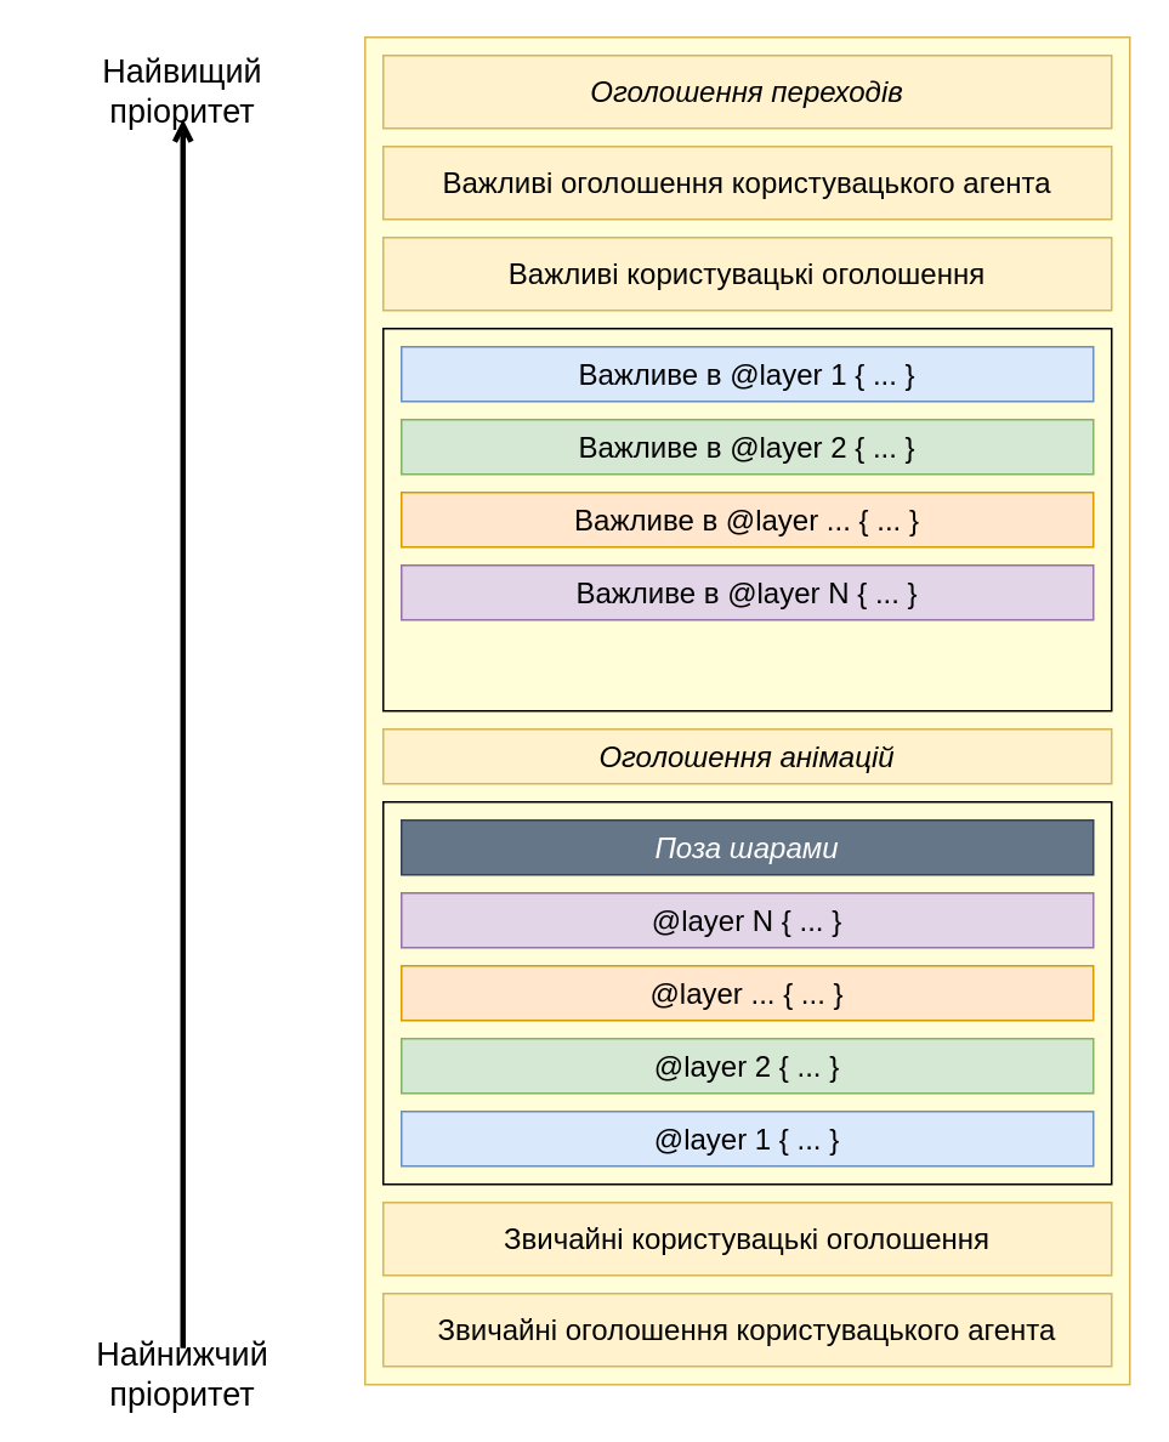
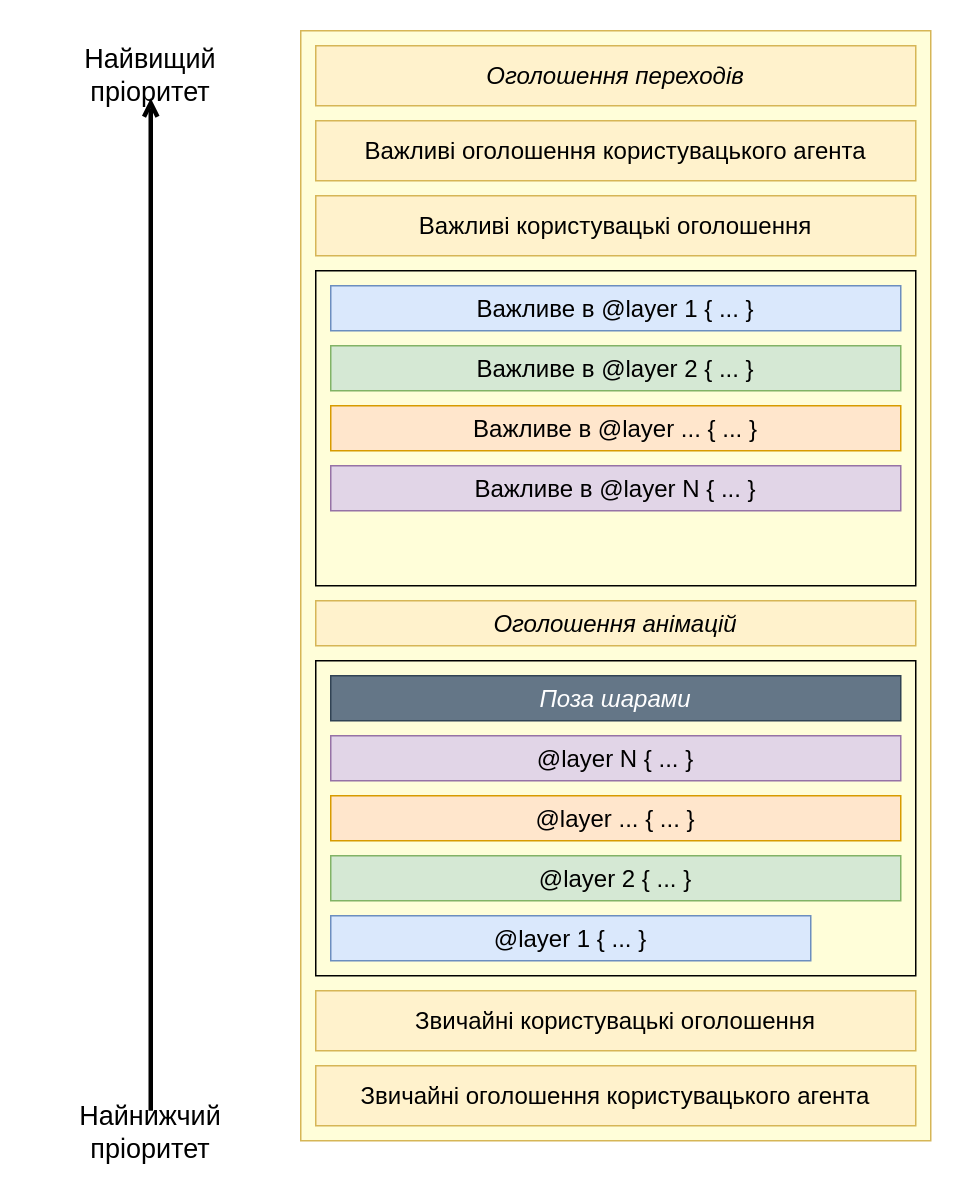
- <mxCell id="16" value="&lt;font face=&quot;sans-serif&quot;&gt;@layer 1 { ... }&lt;br&gt;&lt;/font&gt;" style="text;html=1;align=center;verticalAlign=middle;whiteSpace=wrap;rounded=1;fontFamily=Monospace;labelBackgroundColor=none;spacing=4;spacingLeft=0;spacingTop=0;fillColor=#dae8fc;strokeColor=#6c8ebf;arcSize=0;fontSize=16;fontStyle=0;shadow=0;shadowOffsetX=2;shadowOffsetY=2;shadowBlur=1;strokeWidth=1;perimeterSpacing=0;" vertex="1" parent="1"><mxGeometry x="220" y="610" width="380" height="30" as="geometry" /></mxCell>
+ <mxCell id="16" value="&lt;font face=&quot;sans-serif&quot;&gt;@layer 1 { ... }&lt;br&gt;&lt;/font&gt;" style="text;html=1;align=center;verticalAlign=middle;whiteSpace=wrap;rounded=1;fontFamily=Monospace;labelBackgroundColor=none;spacing=4;spacingLeft=0;spacingTop=0;fillColor=#dae8fc;strokeColor=#6c8ebf;arcSize=0;fontSize=16;fontStyle=0;shadow=0;shadowOffsetX=2;shadowOffsetY=2;shadowBlur=1;strokeWidth=1;perimeterSpacing=0;" vertex="1" parent="1"><mxGeometry x="220" y="610" width="320" height="30" as="geometry" /></mxCell>
